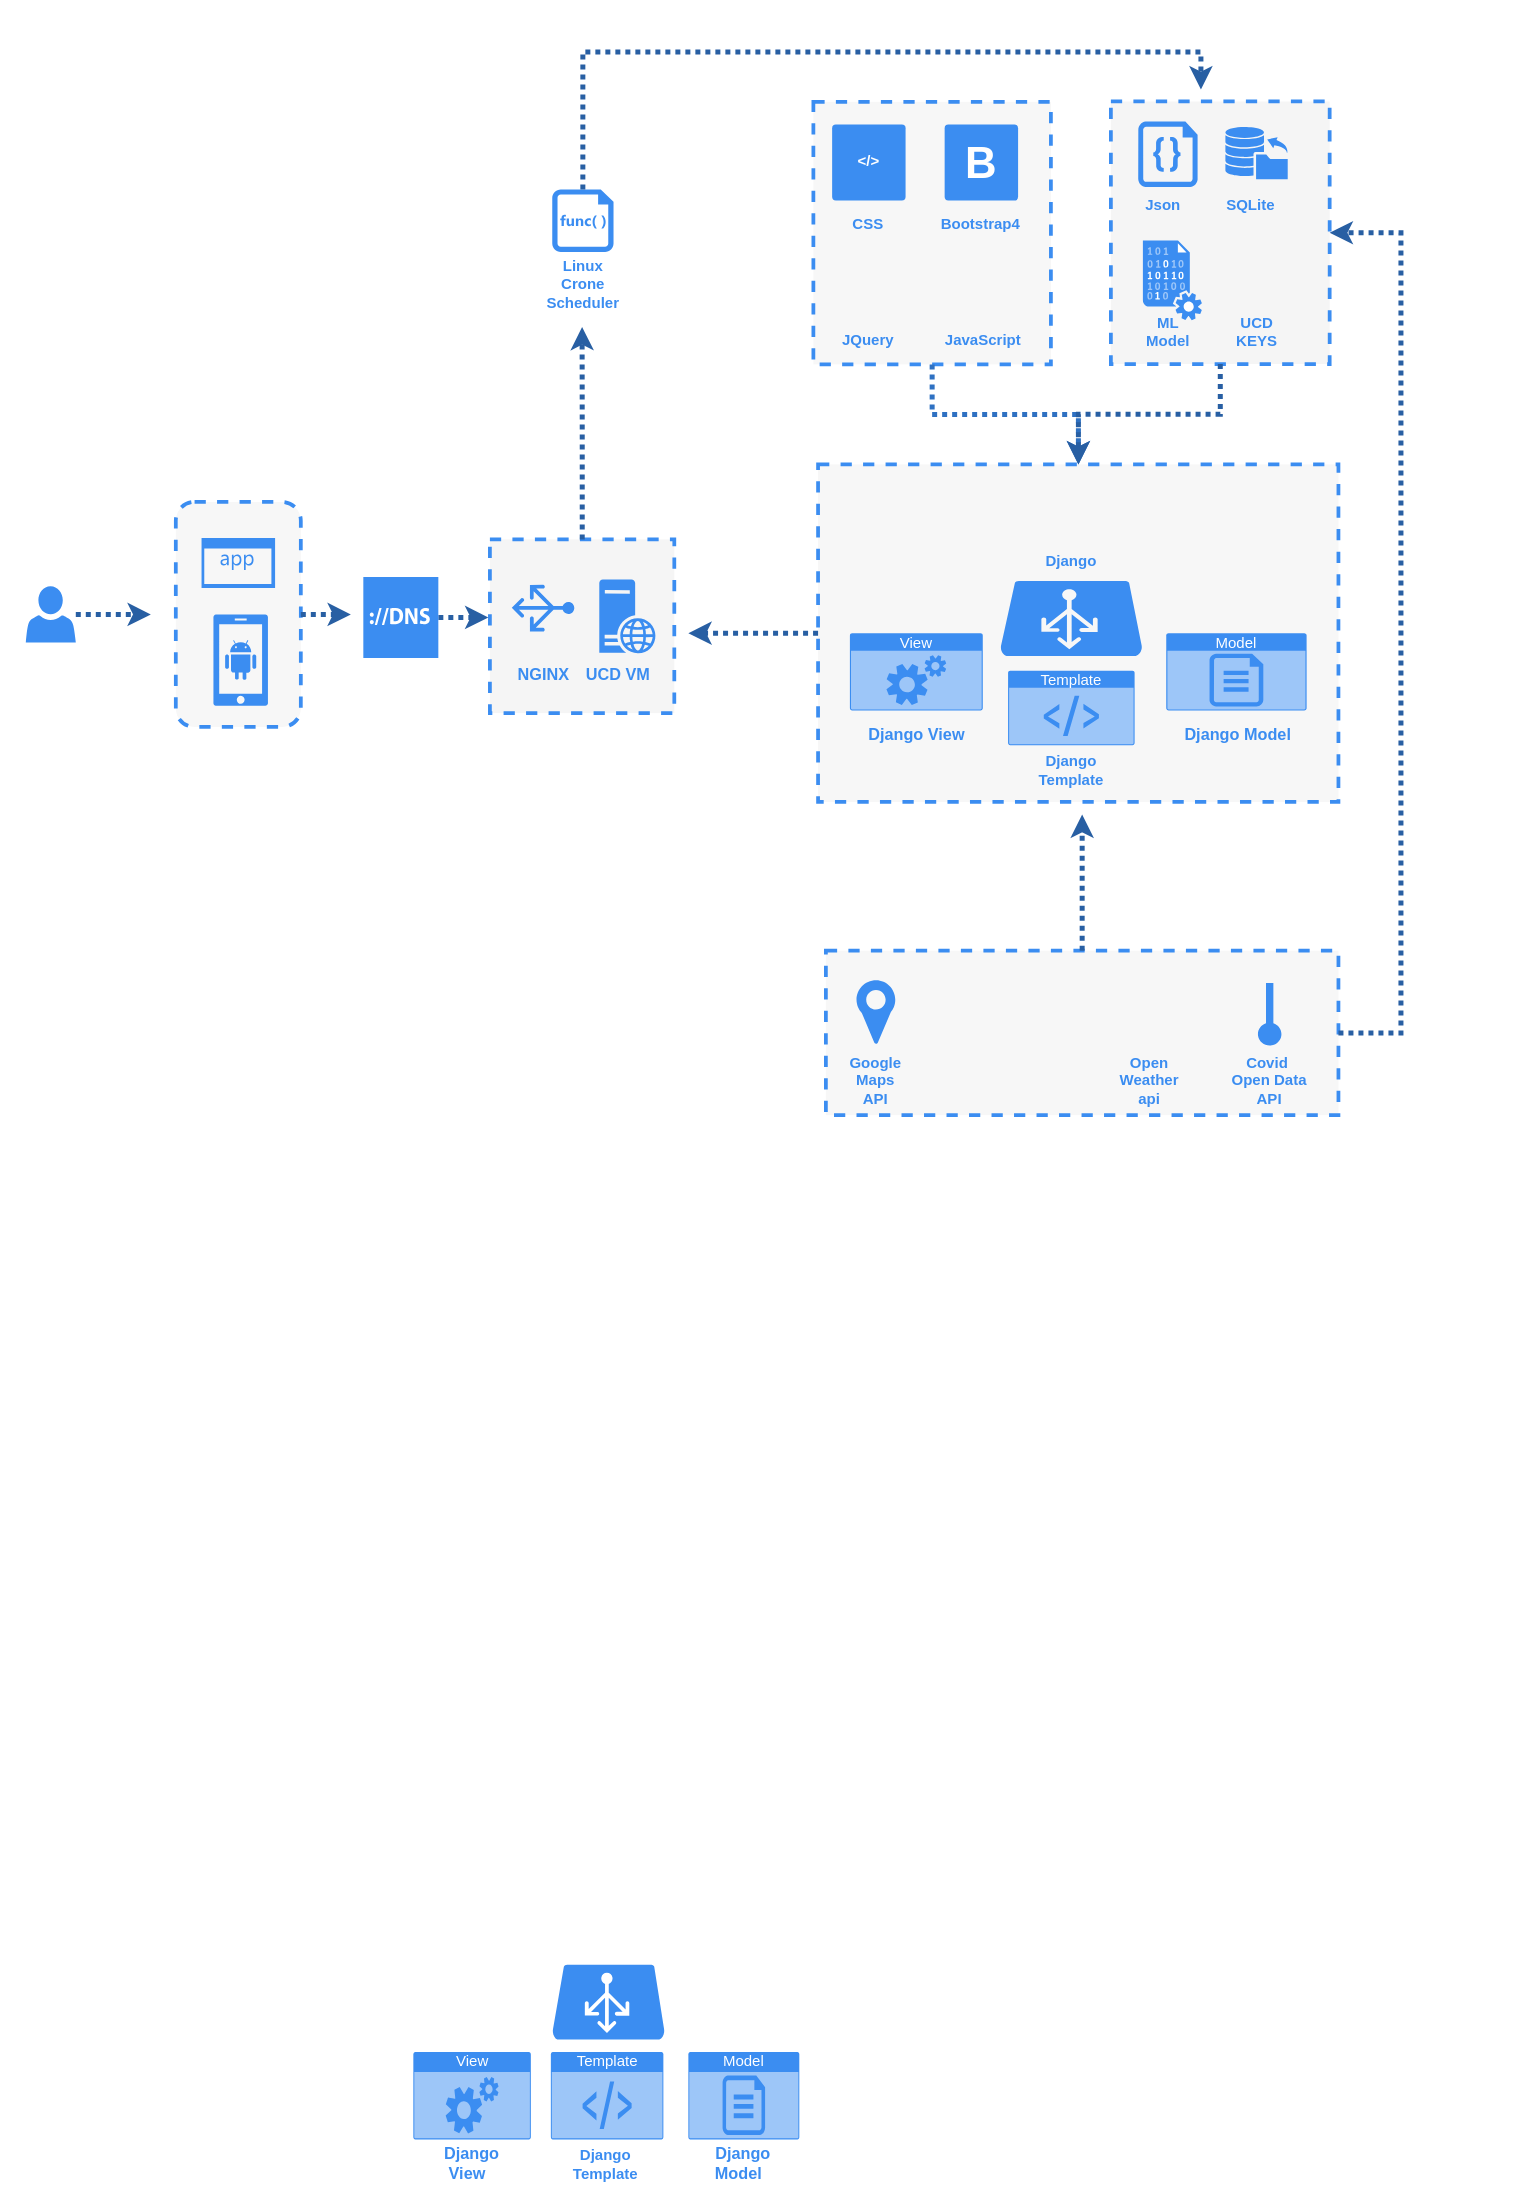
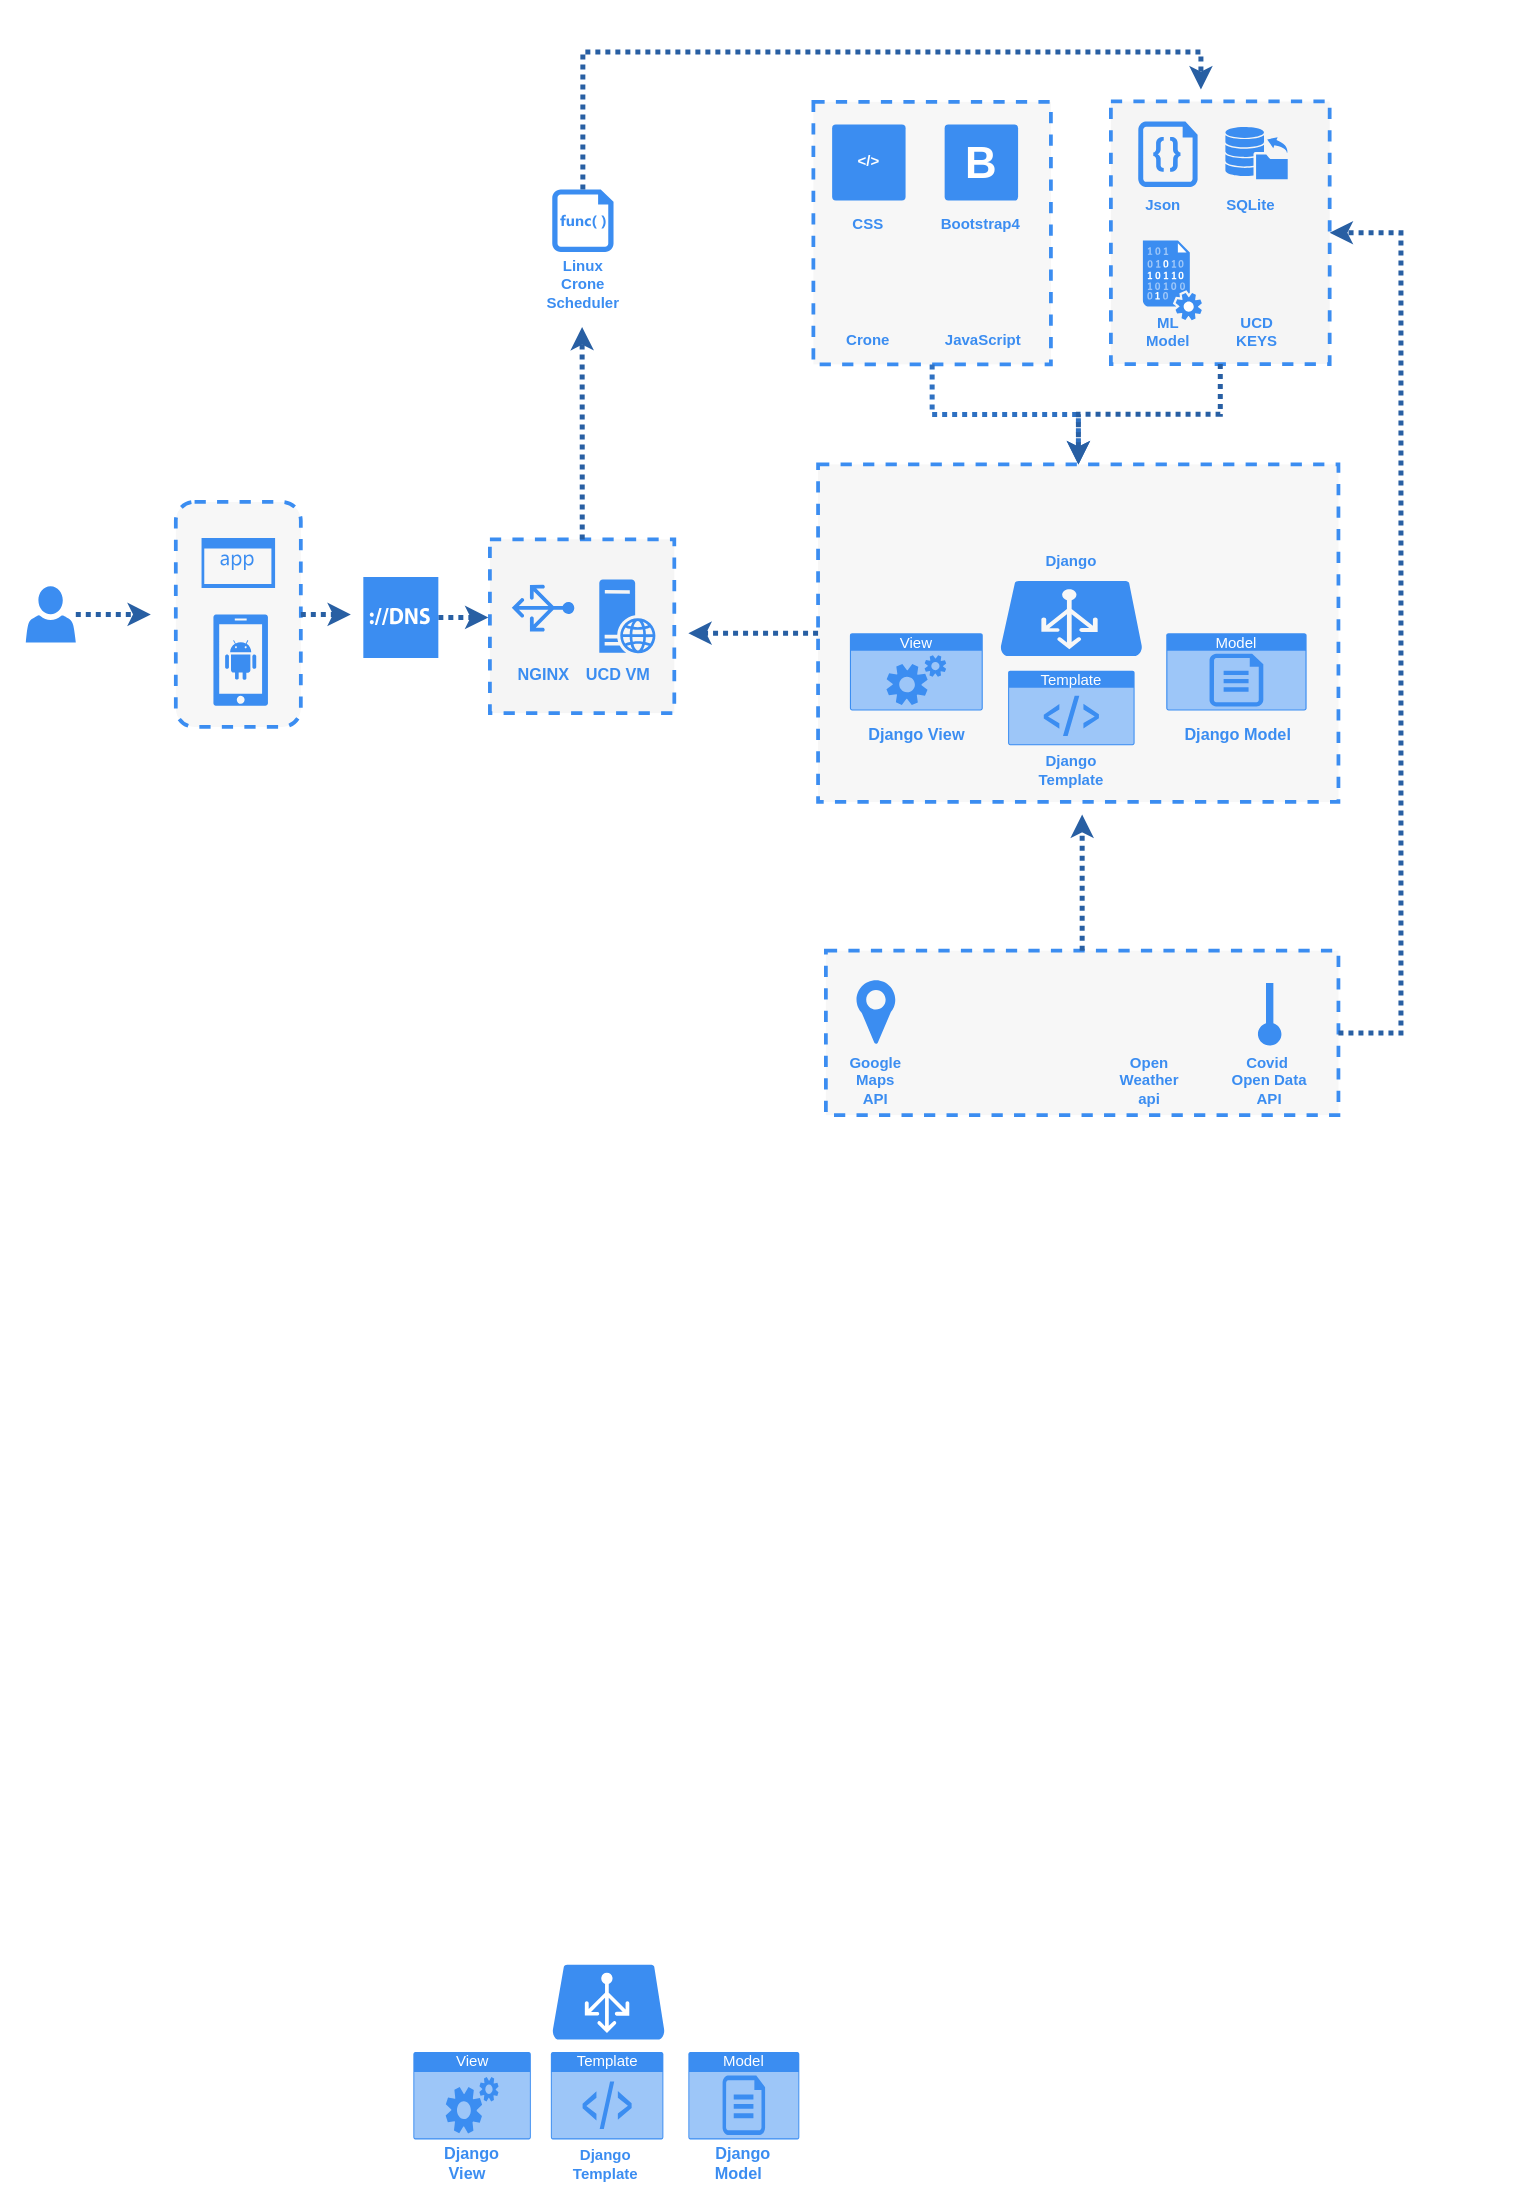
- <mxCell id="58" value="&lt;b&gt;&lt;font color=&quot;#3b8df1&quot;&gt;JQuery&lt;/font&gt;&lt;/b&gt;" style="text;html=1;strokeColor=none;fillColor=none;align=center;verticalAlign=middle;whiteSpace=wrap;rounded=0;dashed=1;" vertex="1" parent="33"><mxGeometry x="1.09" y="241.16" width="40" height="20" as="geometry" /></mxCell>
+ <mxCell id="58" value="&lt;b&gt;&lt;font color=&quot;#3b8df1&quot;&gt;Crone&lt;/font&gt;&lt;/b&gt;" style="text;html=1;strokeColor=none;fillColor=none;align=center;verticalAlign=middle;whiteSpace=wrap;rounded=0;dashed=1;" vertex="1" parent="33"><mxGeometry x="1.09" y="241.16" width="40" height="20" as="geometry" /></mxCell>
